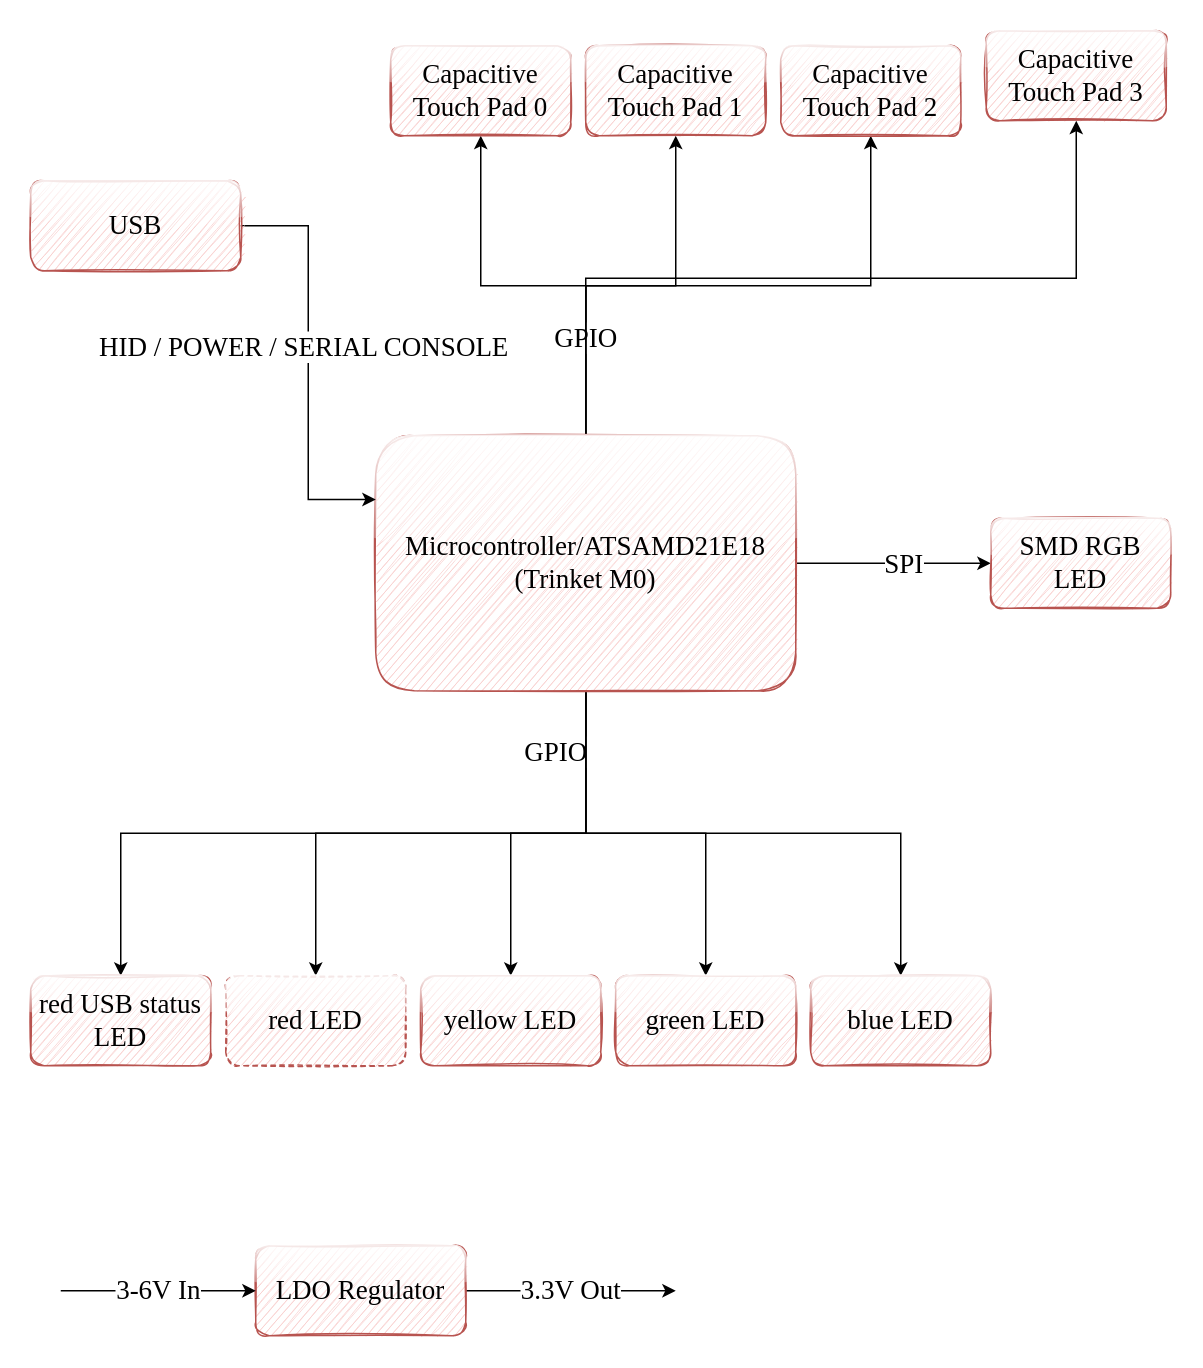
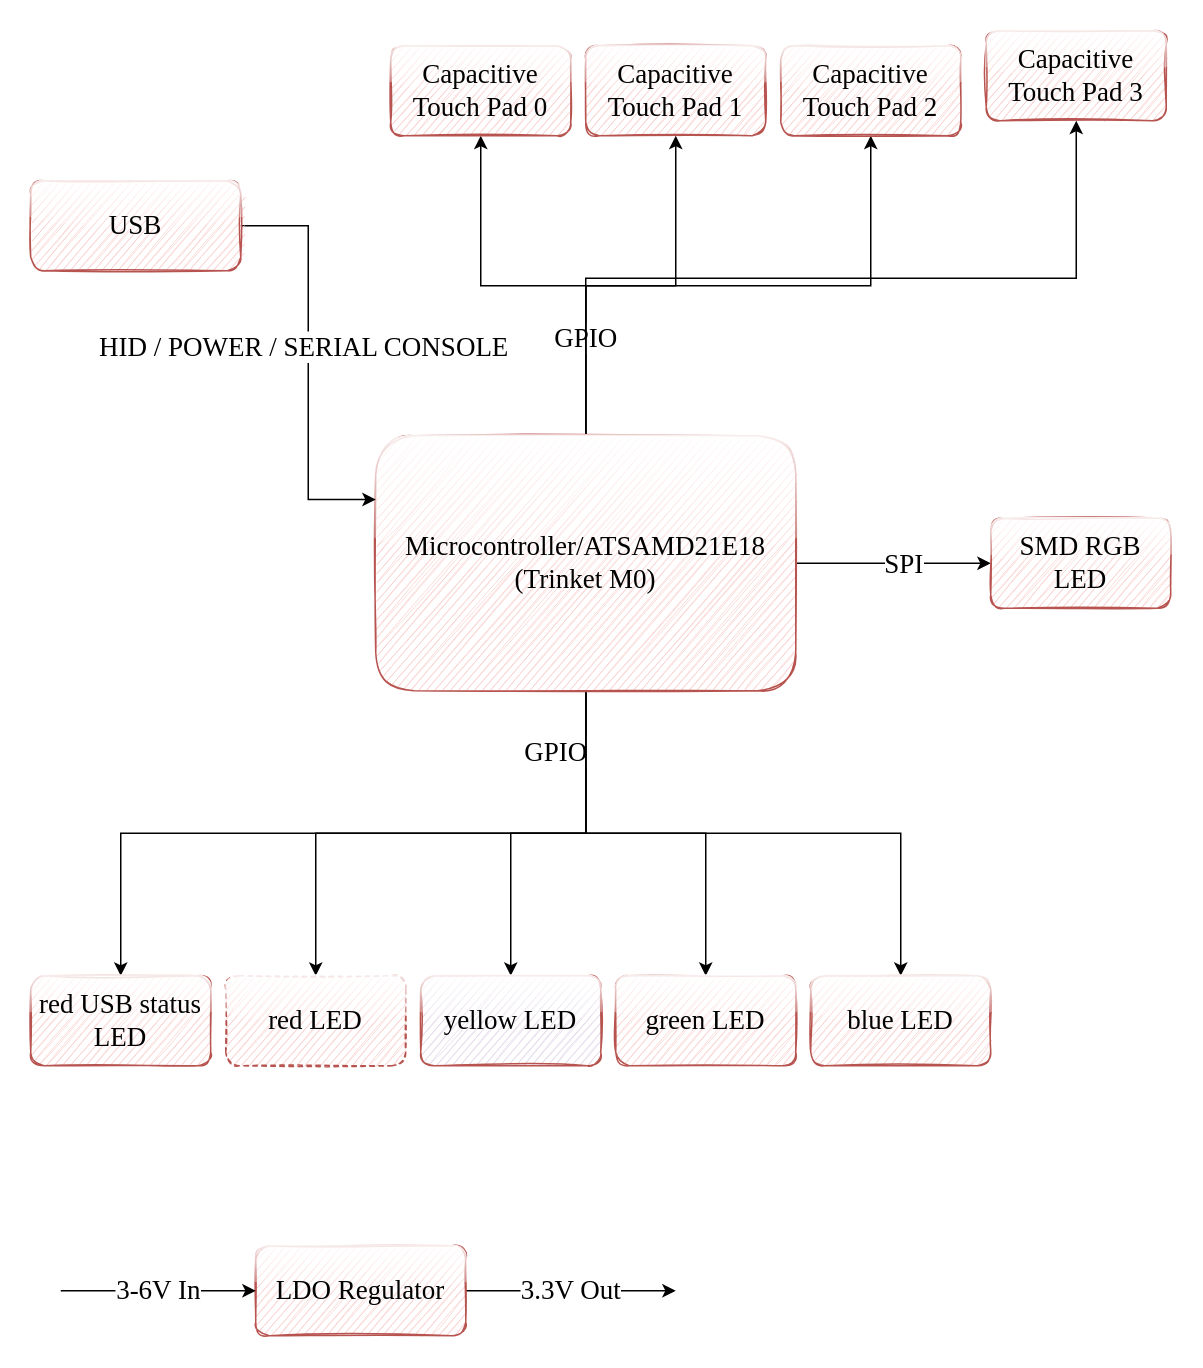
- <mxCell id="27" value="&lt;font style=&quot;font-size: 18px&quot;&gt;yellow LED&lt;/font&gt;" style="whiteSpace=wrap;html=1;fontFamily=Computer Modern;align=center;verticalAlign=middle;fillColor=#f8cecc;strokeColor=#b85450;rounded=1;fontSource=https%3A%2F%2Ffonts.googleapis.com%2Fcss%3Ffamily%3DComputer%2BModern;sketch=1;shadow=0;glass=1;" parent="1" vertex="1"><mxGeometry x="280" y="650" width="120" height="60" as="geometry" /></mxCell>
+ <mxCell id="27" value="&lt;font style=&quot;font-size: 18px&quot;&gt;yellow LED&lt;/font&gt;" style="whiteSpace=wrap;html=1;fontFamily=Computer Modern;align=center;verticalAlign=middle;fillColor=#e1d5e7;strokeColor=#b85450;rounded=1;fontSource=https%3A%2F%2Ffonts.googleapis.com%2Fcss%3Ffamily%3DComputer%2BModern;sketch=1;shadow=0;glass=1;" parent="1" vertex="1"><mxGeometry x="280" y="650" width="120" height="60" as="geometry" /></mxCell>
